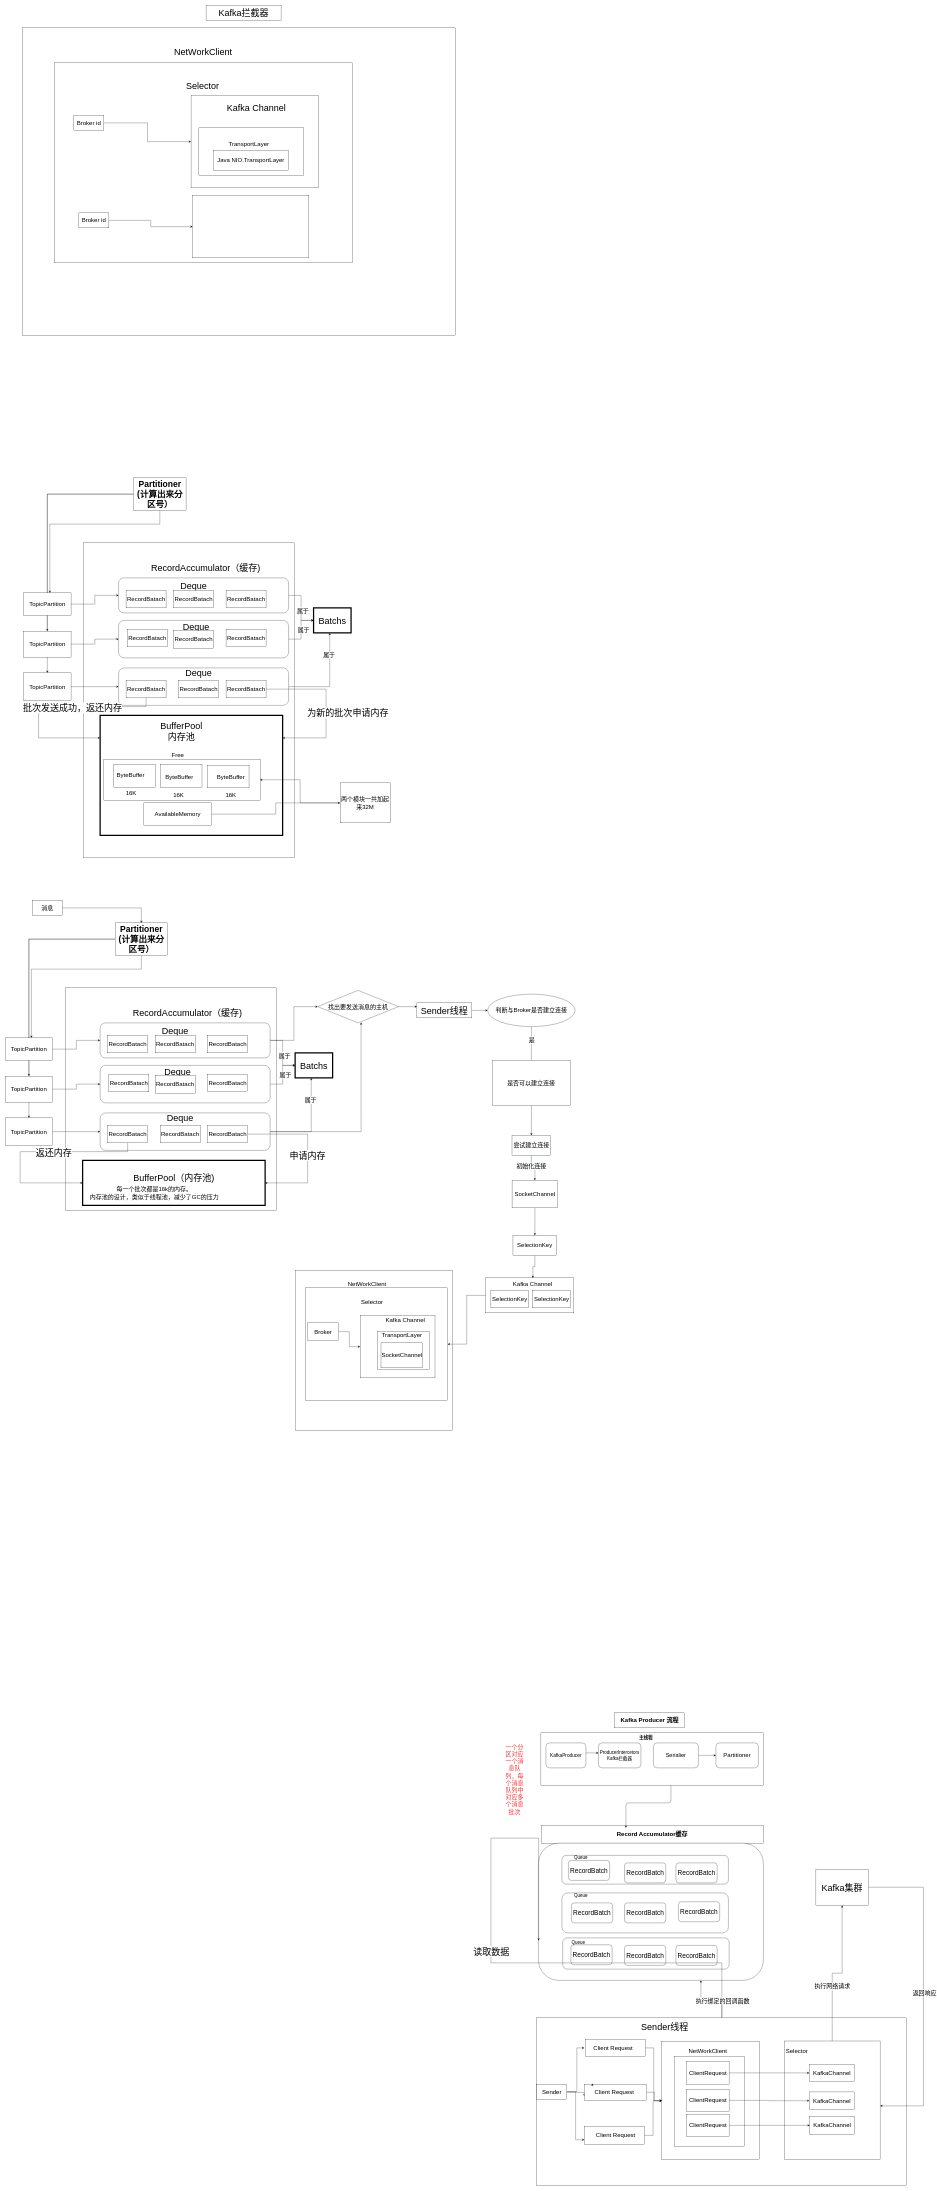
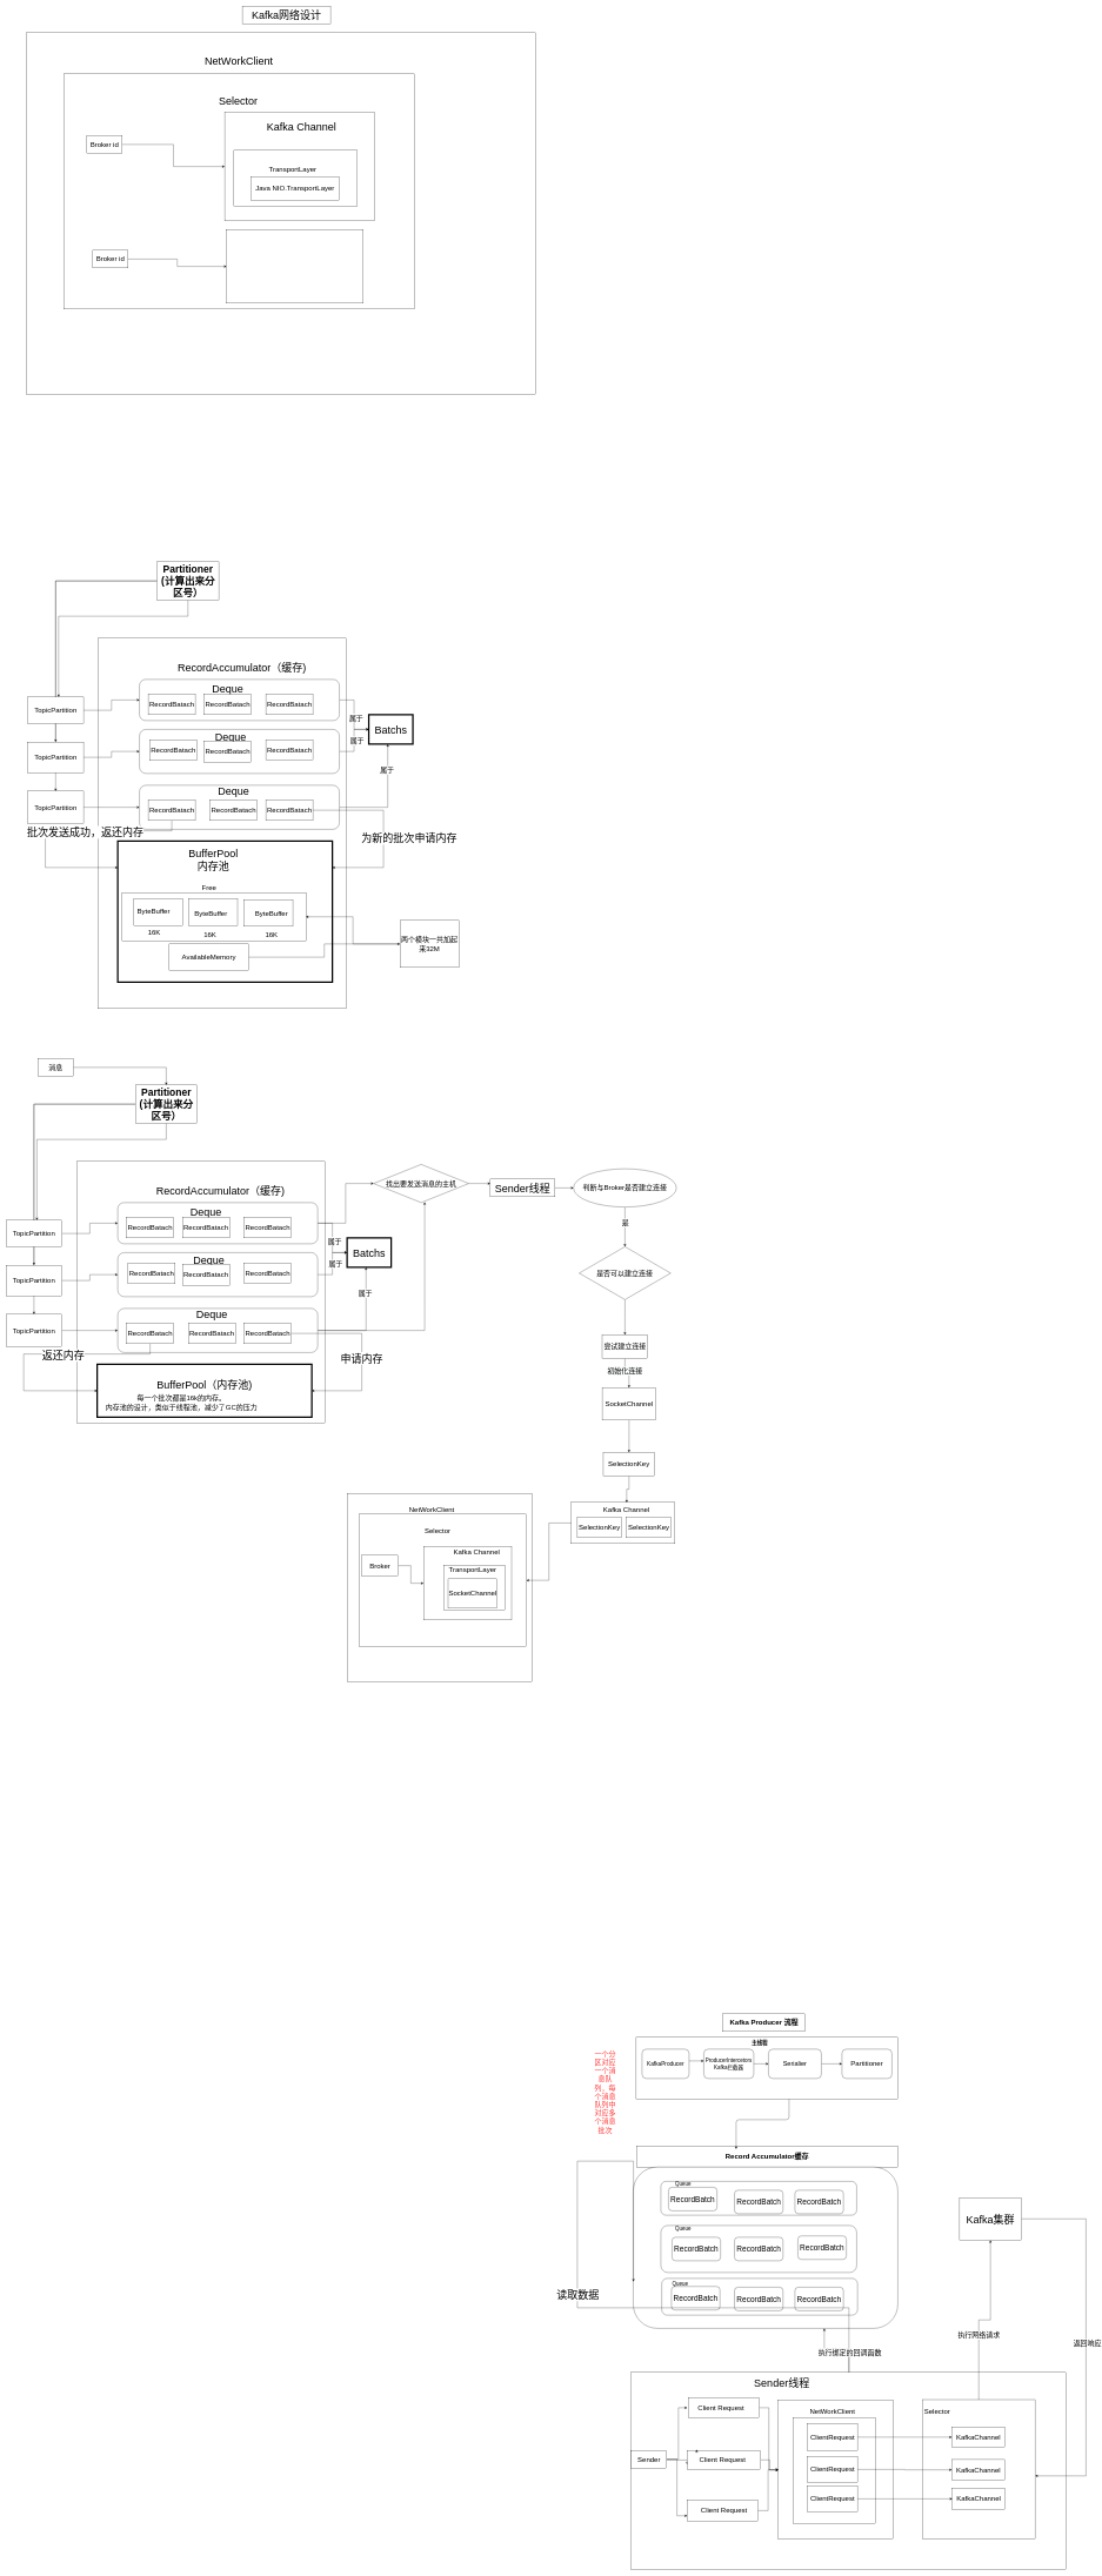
- <mxCell id="183" value="&lt;font style=&quot;font-size: 36px&quot;&gt;Kafka拦截器&lt;/font&gt;" style="rounded=0;whiteSpace=wrap;html=1;" parent="1" vertex="1"><mxGeometry x="823.75" y="20" width="300" height="60" as="geometry" /></mxCell>
+ <mxCell id="183" value="&lt;font style=&quot;font-size: 36px&quot;&gt;Kafka网络设计&lt;/font&gt;" style="rounded=0;whiteSpace=wrap;html=1;" parent="1" vertex="1"><mxGeometry x="823.75" y="20" width="300" height="60" as="geometry" /></mxCell>
- <mxCell id="174" style="edgeStyle=orthogonalEdgeStyle;rounded=0;orthogonalLoop=1;jettySize=auto;html=1;entryX=0.5;entryY=0;entryDx=0;entryDy=0;endArrow=none;" parent="1" source="176" target="178" edge="1"><mxGeometry relative="1" as="geometry" /></mxCell>
+ <mxCell id="174" style="edgeStyle=orthogonalEdgeStyle;rounded=0;orthogonalLoop=1;jettySize=auto;html=1;entryX=0.5;entryY=0;entryDx=0;entryDy=0;" parent="1" source="176" target="178" edge="1"><mxGeometry relative="1" as="geometry" /></mxCell>
- <mxCell id="178" value="&lt;font style=&quot;font-size: 24px&quot;&gt;是否可以建立连接&lt;/font&gt;" style="whiteSpace=wrap;html=1;rounded=0;" parent="1" vertex="1"><mxGeometry x="1969.38" y="4240" width="311.25" height="180" as="geometry" /></mxCell>
+ <mxCell id="178" value="&lt;font style=&quot;font-size: 24px&quot;&gt;是否可以建立连接&lt;/font&gt;" style="rhombus;whiteSpace=wrap;html=1;" parent="1" vertex="1"><mxGeometry x="1969.38" y="4240" width="311.25" height="180" as="geometry" /></mxCell>
+ <mxCell id="6" value="" style="edgeStyle=orthogonalEdgeStyle;rounded=0;orthogonalLoop=1;jettySize=auto;html=1;" parent="1" source="7" target="10" edge="1"><mxGeometry relative="1" as="geometry" /></mxCell>
